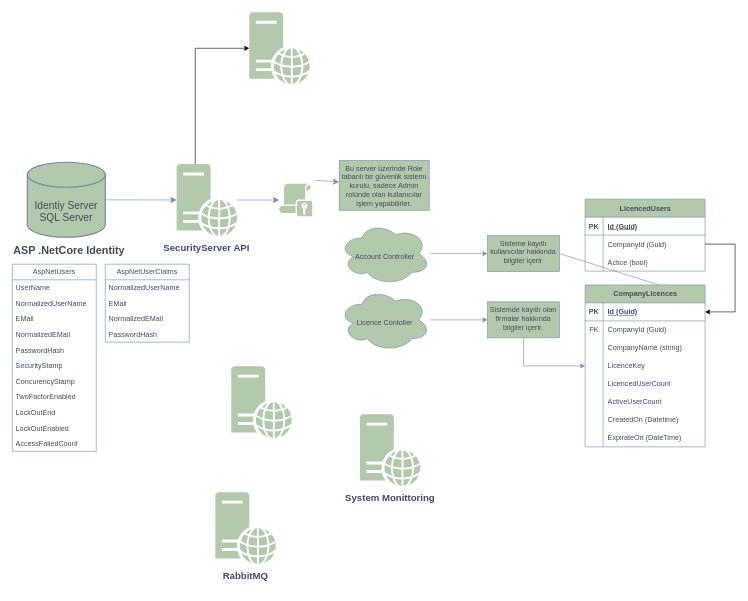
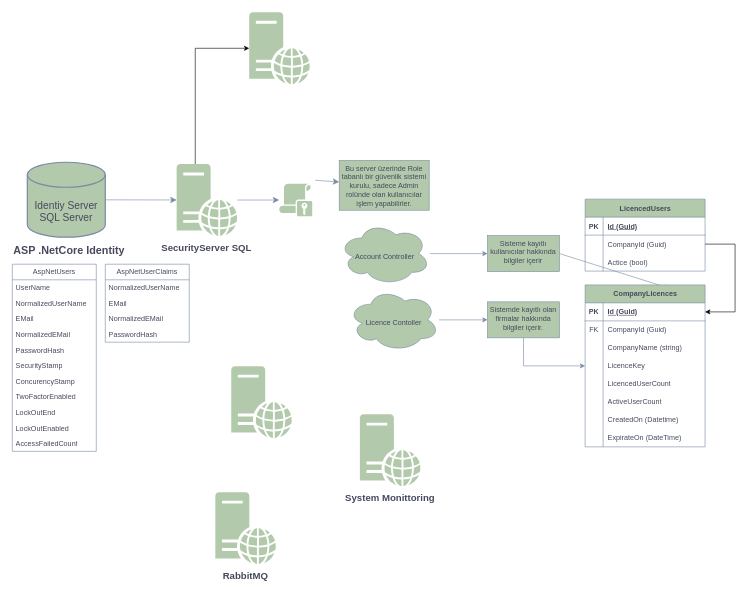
- <mxCell id="81" value="SecurityServer API" style="text;strokeColor=none;fillColor=none;html=1;align=center;verticalAlign=middle;whiteSpace=wrap;rounded=0;fontSize=16;fontStyle=1;labelBackgroundColor=none;fontColor=#46495D;" parent="80" vertex="1"><mxGeometry y="120" width="160" height="40" as="geometry" /></mxCell>
+ <mxCell id="81" value="SecurityServer SQL" style="text;strokeColor=none;fillColor=none;html=1;align=center;verticalAlign=middle;whiteSpace=wrap;rounded=0;fontSize=16;fontStyle=1;labelBackgroundColor=none;fontColor=#46495D;" parent="80" vertex="1"><mxGeometry y="120" width="160" height="40" as="geometry" /></mxCell>
- <mxCell id="29" value="&lt;div&gt;&lt;br&gt;&lt;/div&gt;&lt;div&gt;&lt;br&gt;&lt;/div&gt;&lt;div&gt;&lt;br&gt;&lt;/div&gt;&lt;div&gt;Licence Contoller&lt;/div&gt;" style="ellipse;shape=cloud;whiteSpace=wrap;html=1;verticalAlign=top;fillColor=#B2C9AB;strokeColor=#788AA3;sketch=0;pointerEvents=1;shadow=0;dashed=0;labelBackgroundColor=none;fontColor=#46495D;" parent="1" vertex="1"><mxGeometry x="565" y="480.5" width="151.5" height="104.5" as="geometry" /></mxCell>
+ <mxCell id="29" value="&lt;div&gt;&lt;br&gt;&lt;/div&gt;&lt;div&gt;&lt;br&gt;&lt;/div&gt;&lt;div&gt;&lt;br&gt;&lt;/div&gt;&lt;div&gt;Licence Contoller&lt;/div&gt;" style="ellipse;shape=cloud;whiteSpace=wrap;html=1;verticalAlign=top;fillColor=#B2C9AB;strokeColor=#788AA3;sketch=0;pointerEvents=1;shadow=0;dashed=0;labelBackgroundColor=none;fontColor=#46495D;" parent="1" vertex="1"><mxGeometry x="580" y="480.5" width="151.5" height="104.5" as="geometry" /></mxCell>
